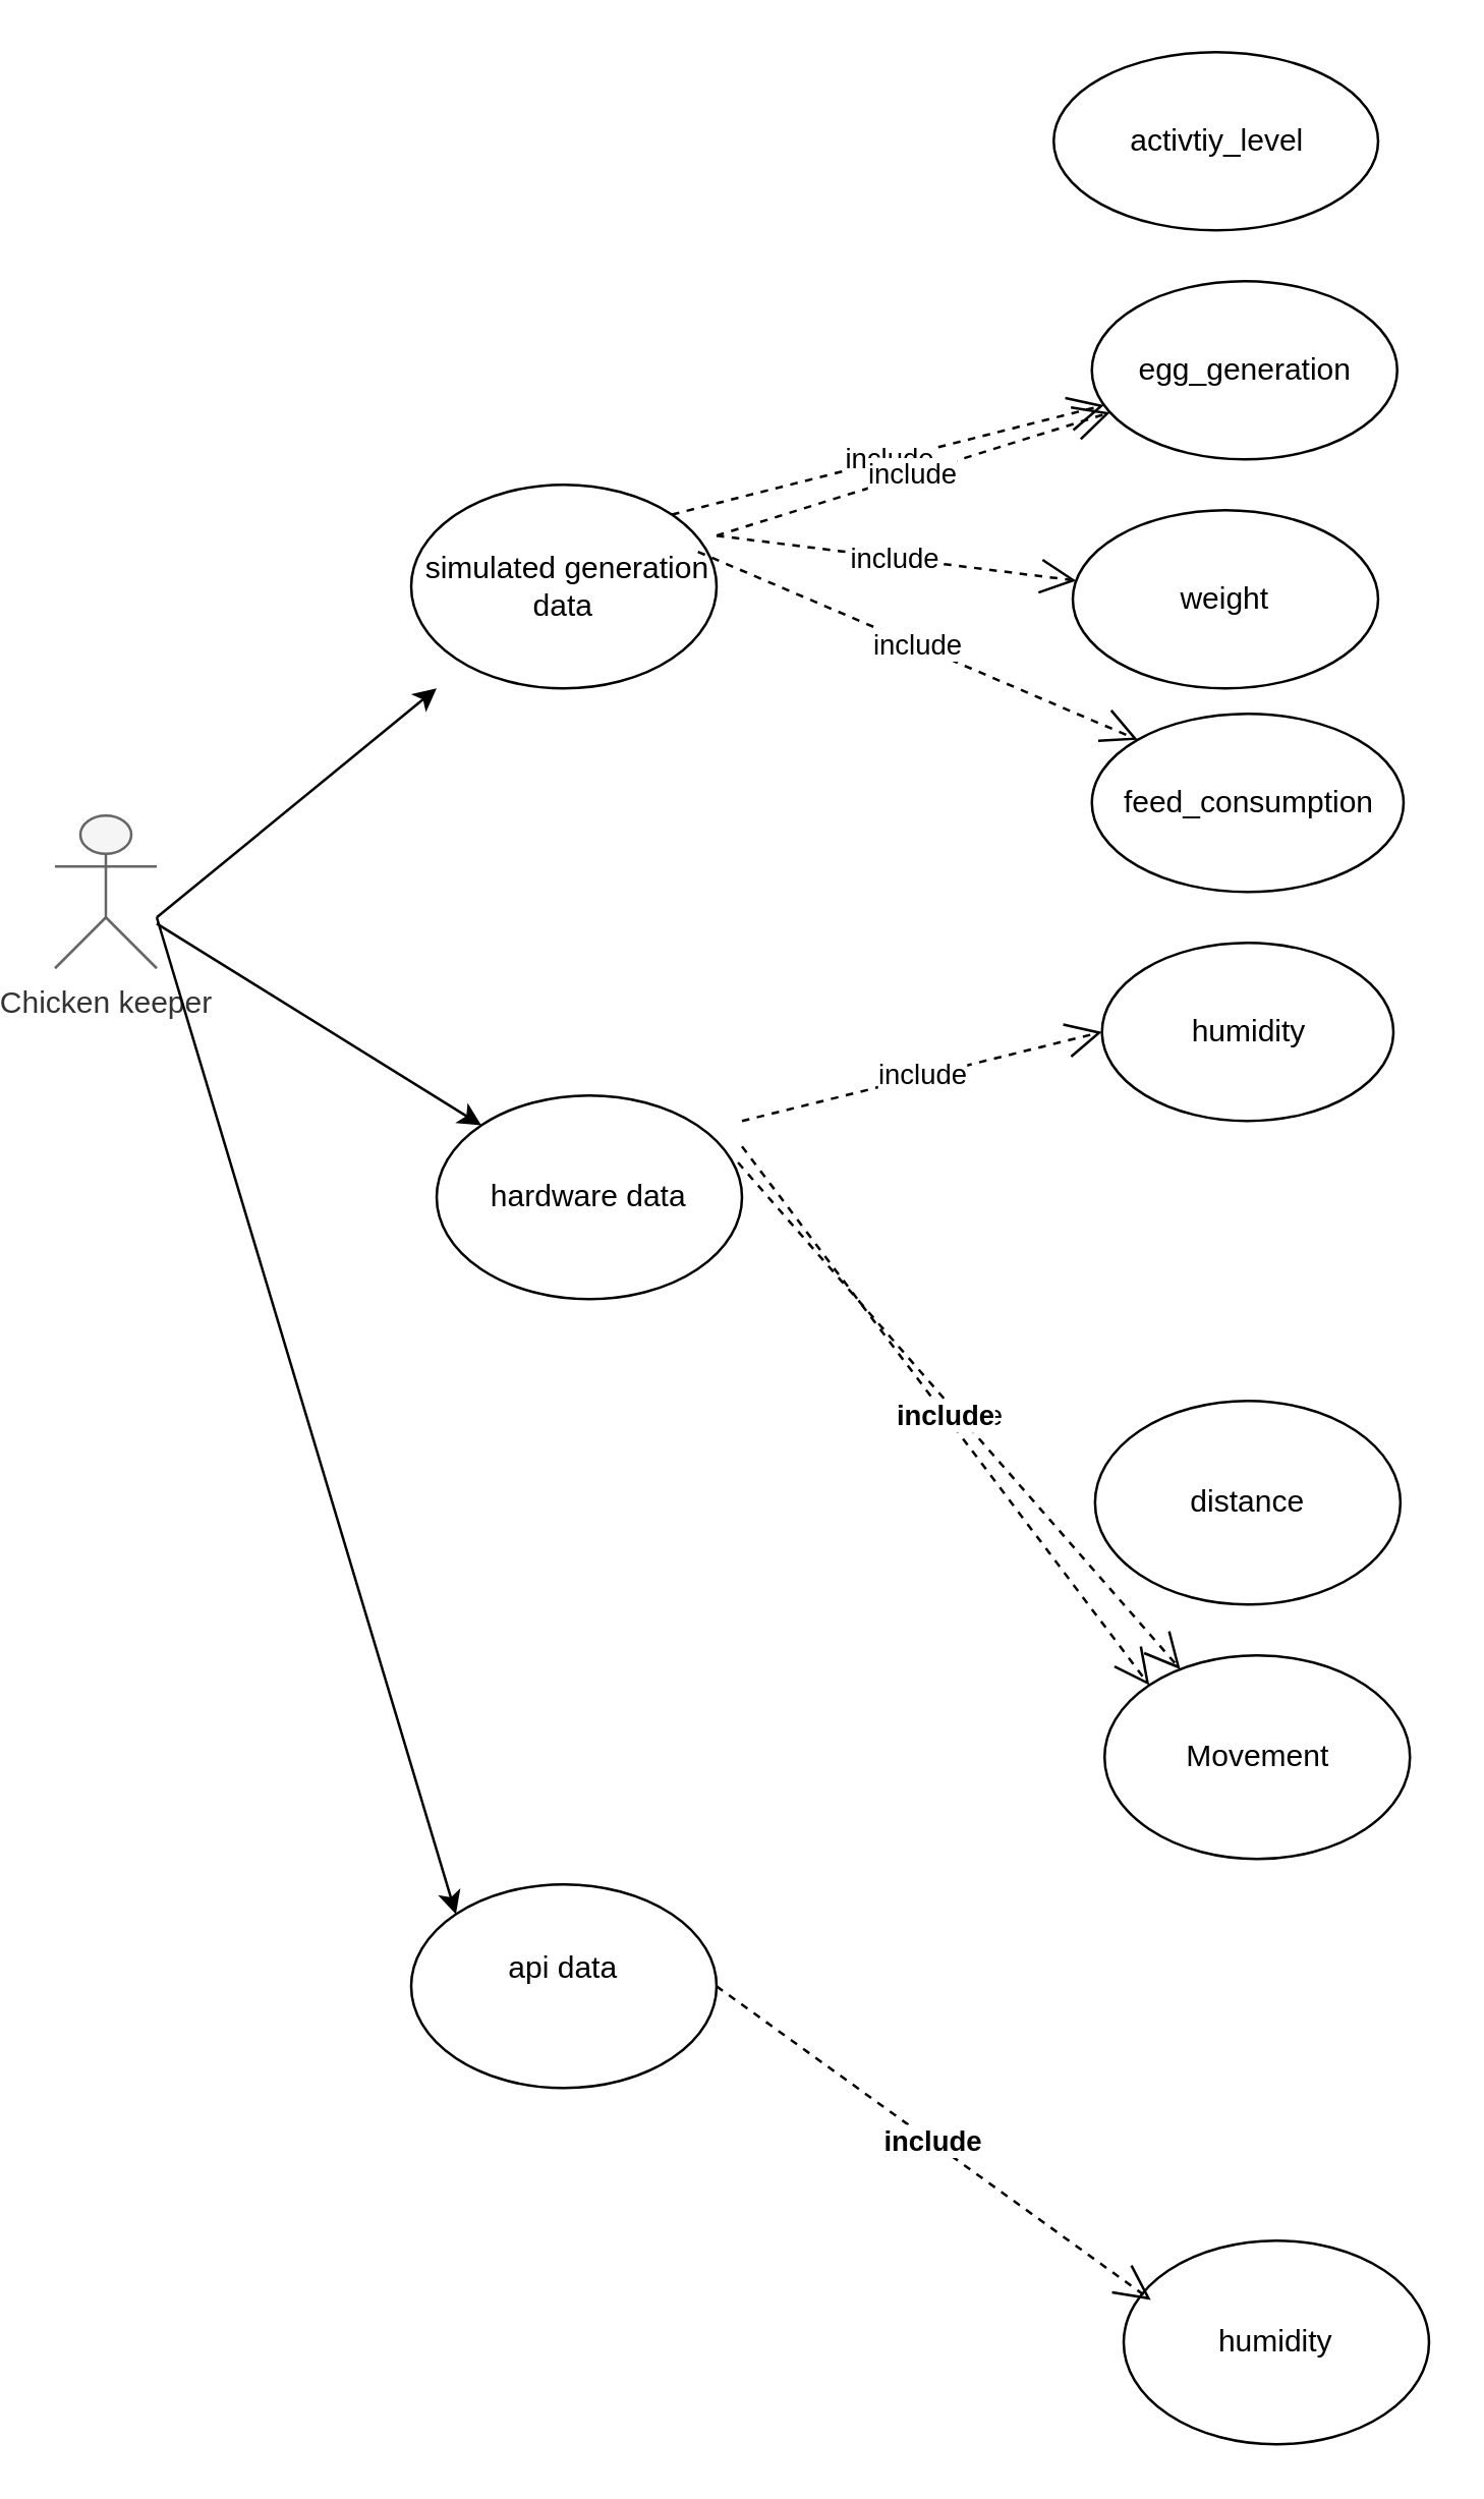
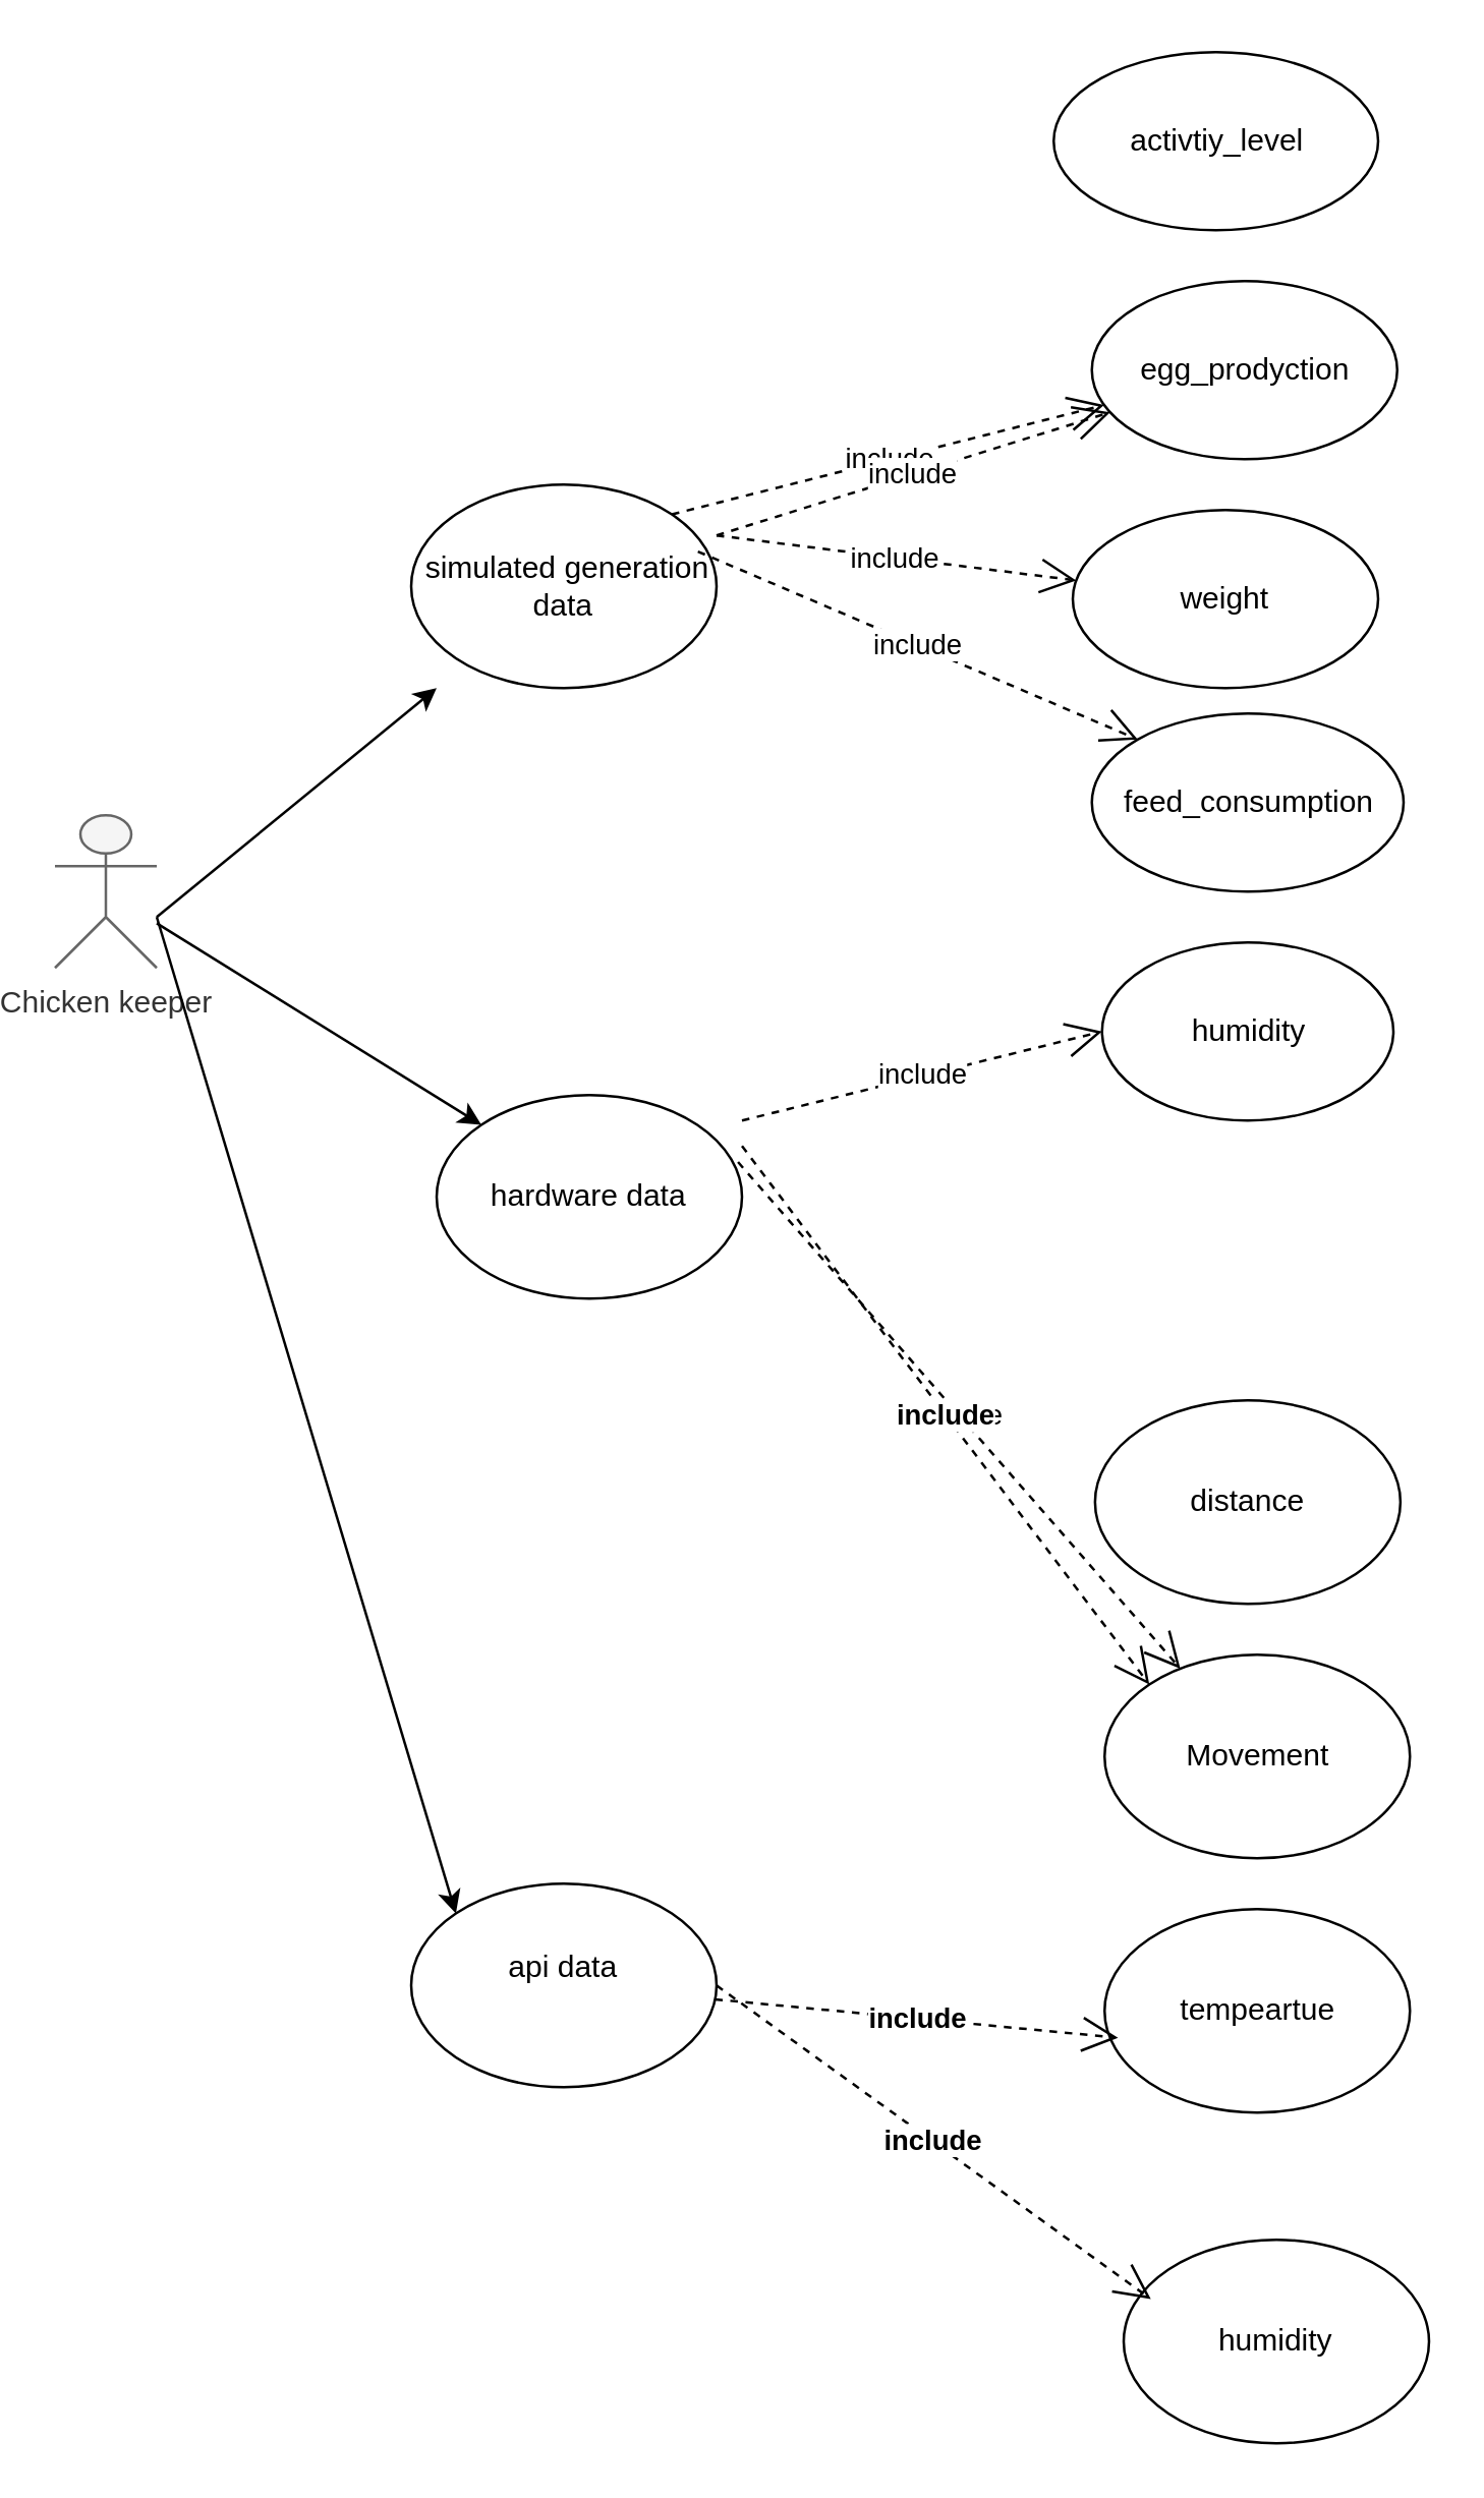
- <mxCell id="5" value="egg_generation" style="ellipse;whiteSpace=wrap;html=1;" vertex="1" parent="1"><mxGeometry x="427.5" y="110" width="120" height="70" as="geometry" /></mxCell>
+ <mxCell id="5" value="egg_prodyction" style="ellipse;whiteSpace=wrap;html=1;" vertex="1" parent="1"><mxGeometry x="427.5" y="110" width="120" height="70" as="geometry" /></mxCell>
+ <mxCell id="23" value="tempeartue" style="ellipse;whiteSpace=wrap;html=1;" vertex="1" parent="1"><mxGeometry x="432.5" y="750" width="120" height="80" as="geometry" /></mxCell>
+ <mxCell id="25" value="include" style="endArrow=open;endSize=12;dashed=1;html=1;rounded=0;entryX=0.044;entryY=0.632;entryDx=0;entryDy=0;fontStyle=1;entryPerimeter=0;" edge="1" parent="1" source="17" target="23"><mxGeometry width="160" relative="1" as="geometry"><mxPoint x="300" y="460" as="sourcePoint" /><mxPoint x="460" y="672" as="targetPoint" /></mxGeometry></mxCell>
